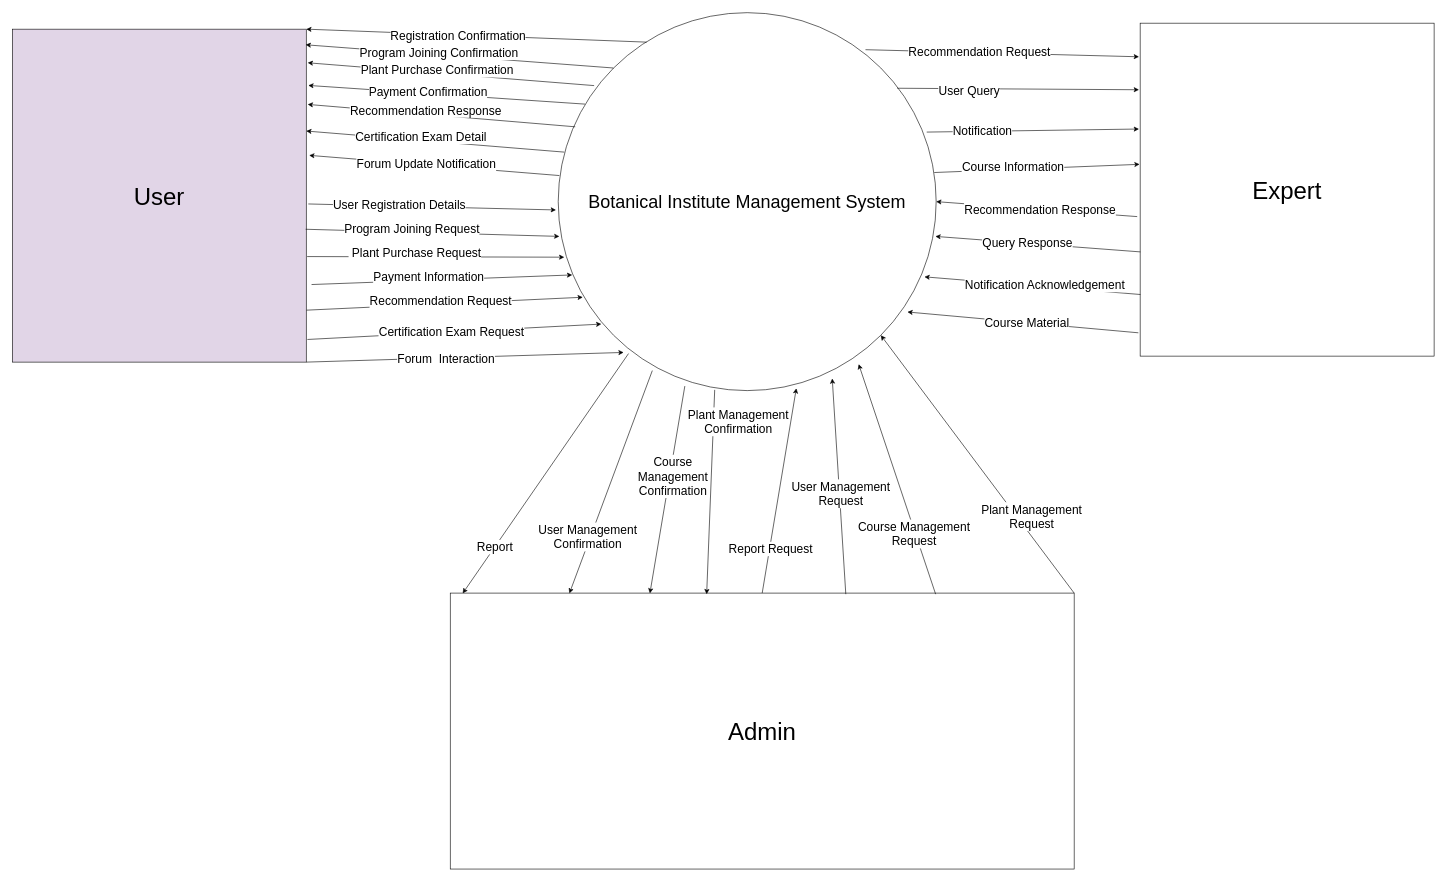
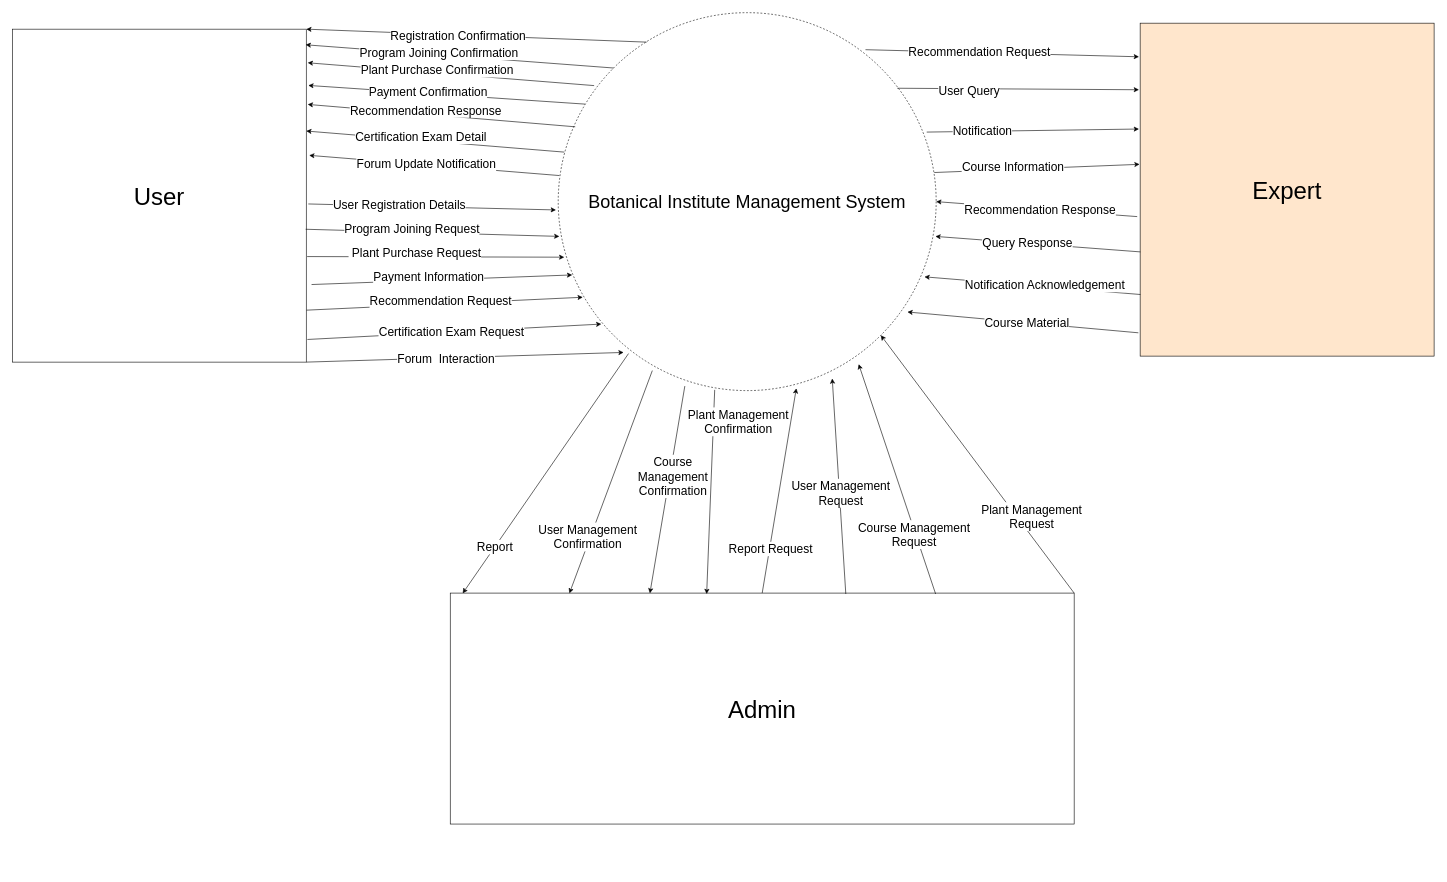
- <mxCell id="32" value="&lt;span style=&quot;font-size: 40px;&quot;&gt;Expert&lt;/span&gt;" style="rounded=0;whiteSpace=wrap;html=1;" vertex="1" parent="1"><mxGeometry x="1900" y="38" width="490" height="555" as="geometry" /></mxCell>
+ <mxCell id="32" value="&lt;span style=&quot;font-size: 40px;&quot;&gt;Expert&lt;/span&gt;" style="rounded=0;whiteSpace=wrap;html=1;fillColor=#ffe6cc;" vertex="1" parent="1"><mxGeometry x="1900" y="38" width="490" height="555" as="geometry" /></mxCell>
- <mxCell id="3" value="&lt;font style=&quot;font-size: 40px;&quot;&gt;User&lt;/font&gt;" style="rounded=0;whiteSpace=wrap;html=1;fillColor=#e1d5e7;" vertex="1" parent="1"><mxGeometry x="20" y="48" width="490" height="555" as="geometry" /></mxCell>
+ <mxCell id="3" value="&lt;font style=&quot;font-size: 40px;&quot;&gt;User&lt;/font&gt;" style="rounded=0;whiteSpace=wrap;html=1;" vertex="1" parent="1"><mxGeometry x="20" y="48" width="490" height="555" as="geometry" /></mxCell>
- <mxCell id="2" value="&lt;font style=&quot;font-size: 30px;&quot;&gt;Botanical Institute Management System&lt;/font&gt;" style="ellipse;whiteSpace=wrap;html=1;aspect=fixed;" vertex="1" parent="1"><mxGeometry x="930" y="20.5" width="630" height="630" as="geometry" /></mxCell>
+ <mxCell id="2" value="&lt;font style=&quot;font-size: 30px;&quot;&gt;Botanical Institute Management System&lt;/font&gt;" style="ellipse;whiteSpace=wrap;html=1;aspect=fixed;dashed=1;" vertex="1" parent="1"><mxGeometry x="930" y="20.5" width="630" height="630" as="geometry" /></mxCell>
- <mxCell id="49" value="&lt;span style=&quot;font-size: 40px;&quot;&gt;Admin&lt;/span&gt;" style="rounded=0;whiteSpace=wrap;html=1;" vertex="1" parent="1"><mxGeometry x="750" y="988" width="1040" height="460" as="geometry" /></mxCell>
+ <mxCell id="49" value="&lt;span style=&quot;font-size: 40px;&quot;&gt;Admin&lt;/span&gt;" style="rounded=0;whiteSpace=wrap;html=1;" vertex="1" parent="1"><mxGeometry x="750" y="988" width="1040" height="385" as="geometry" /></mxCell>
